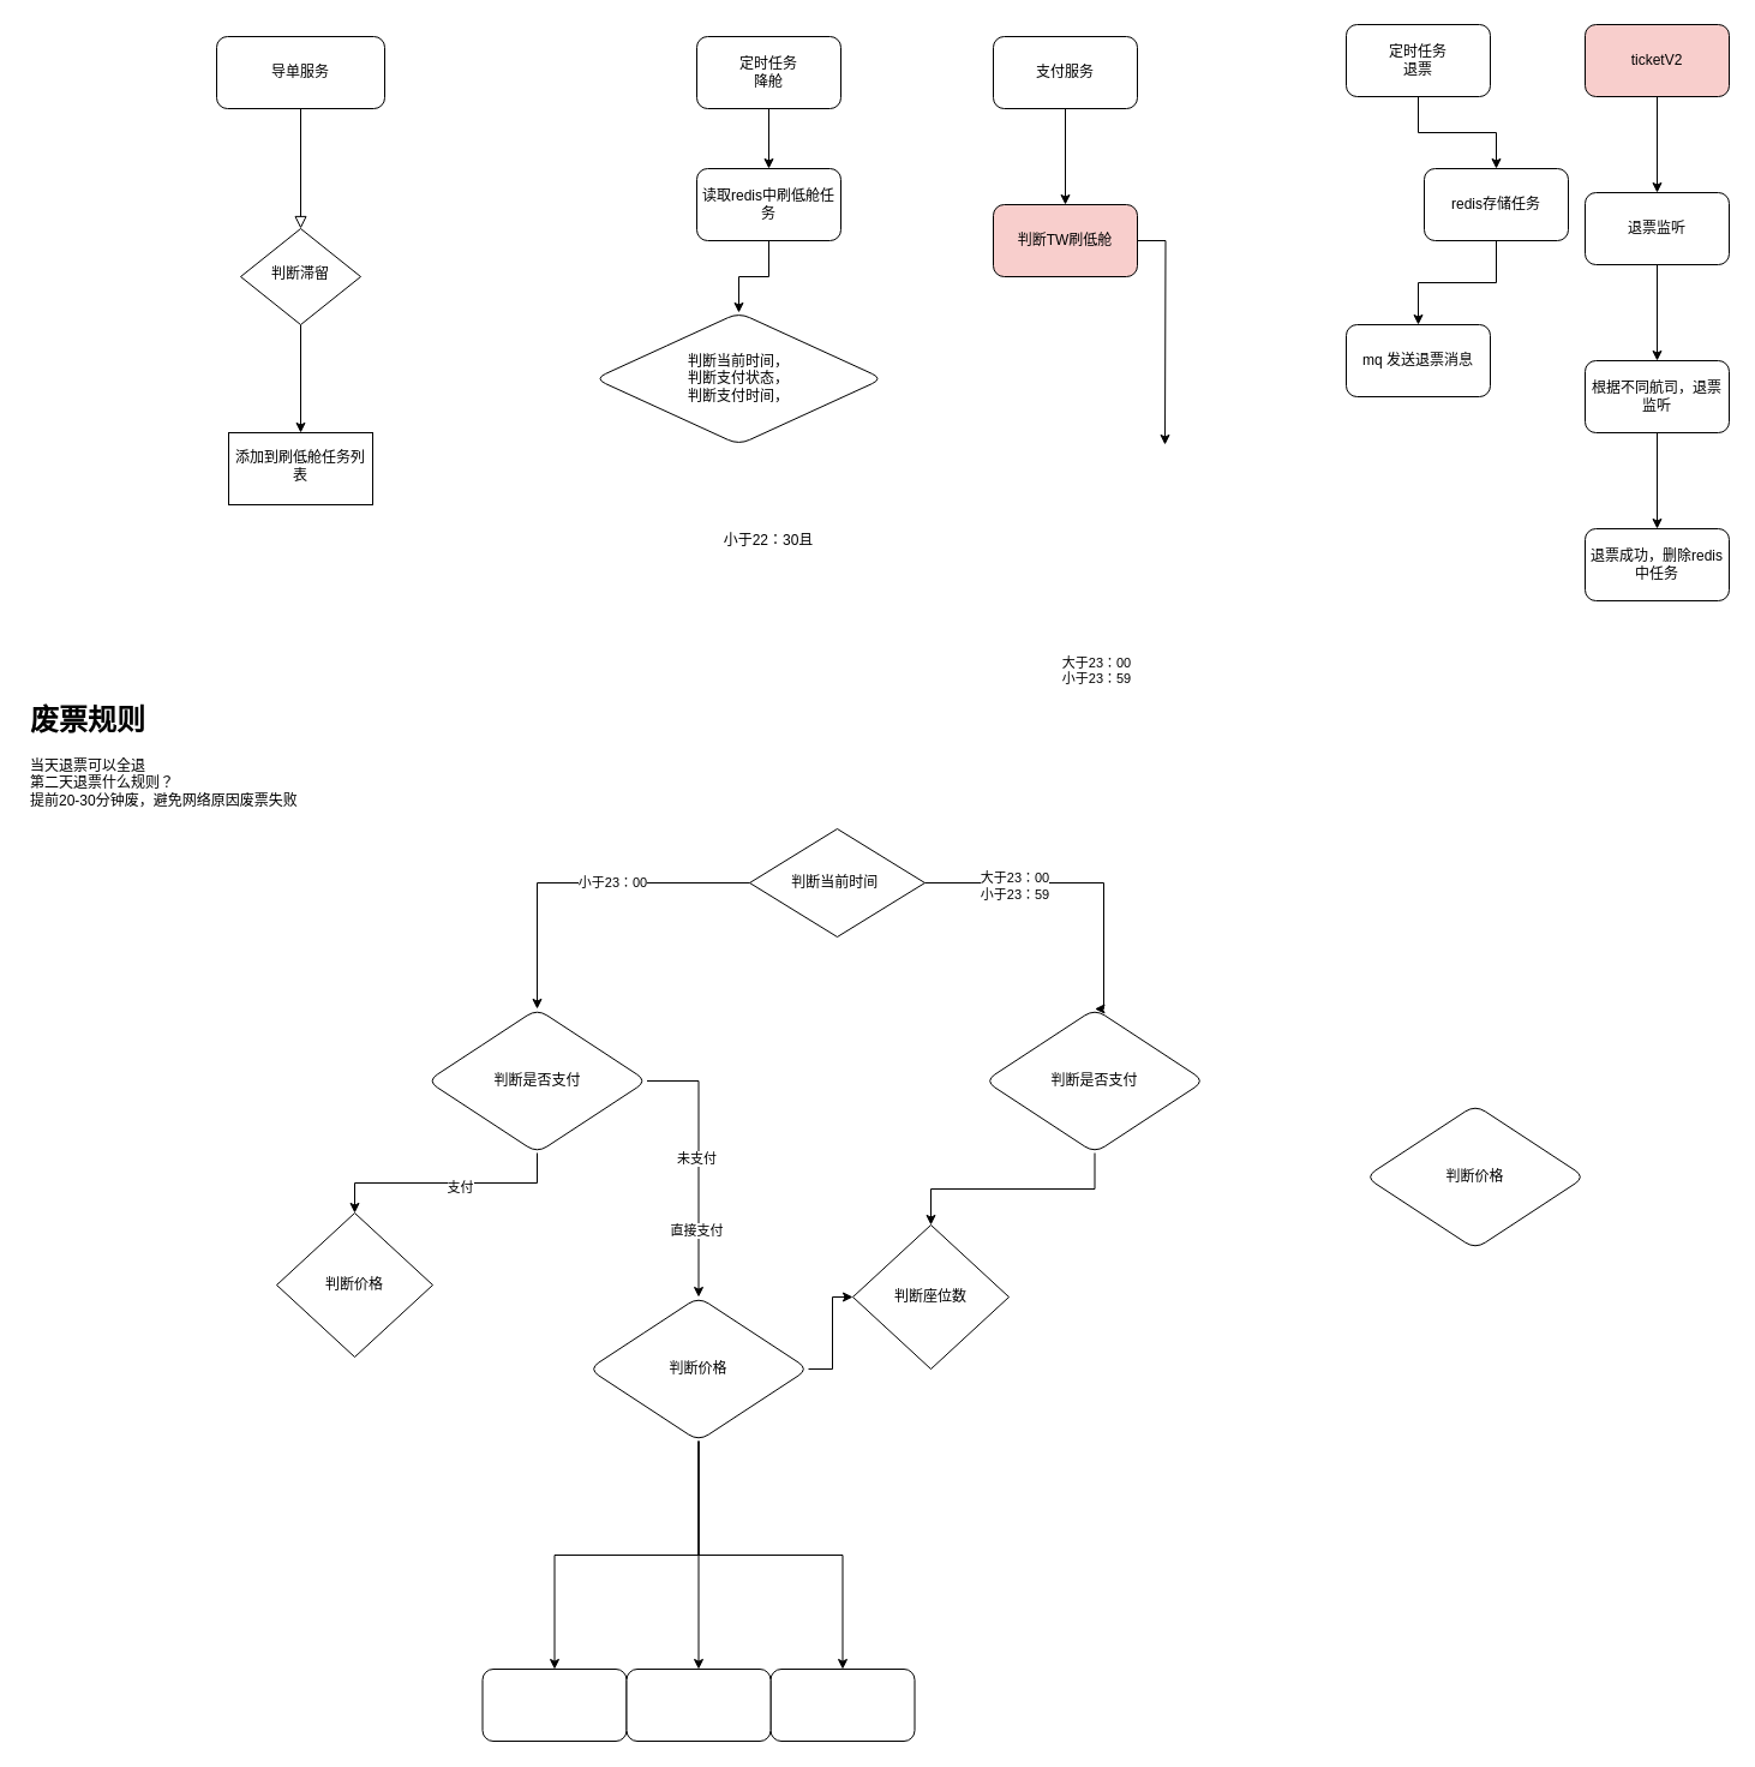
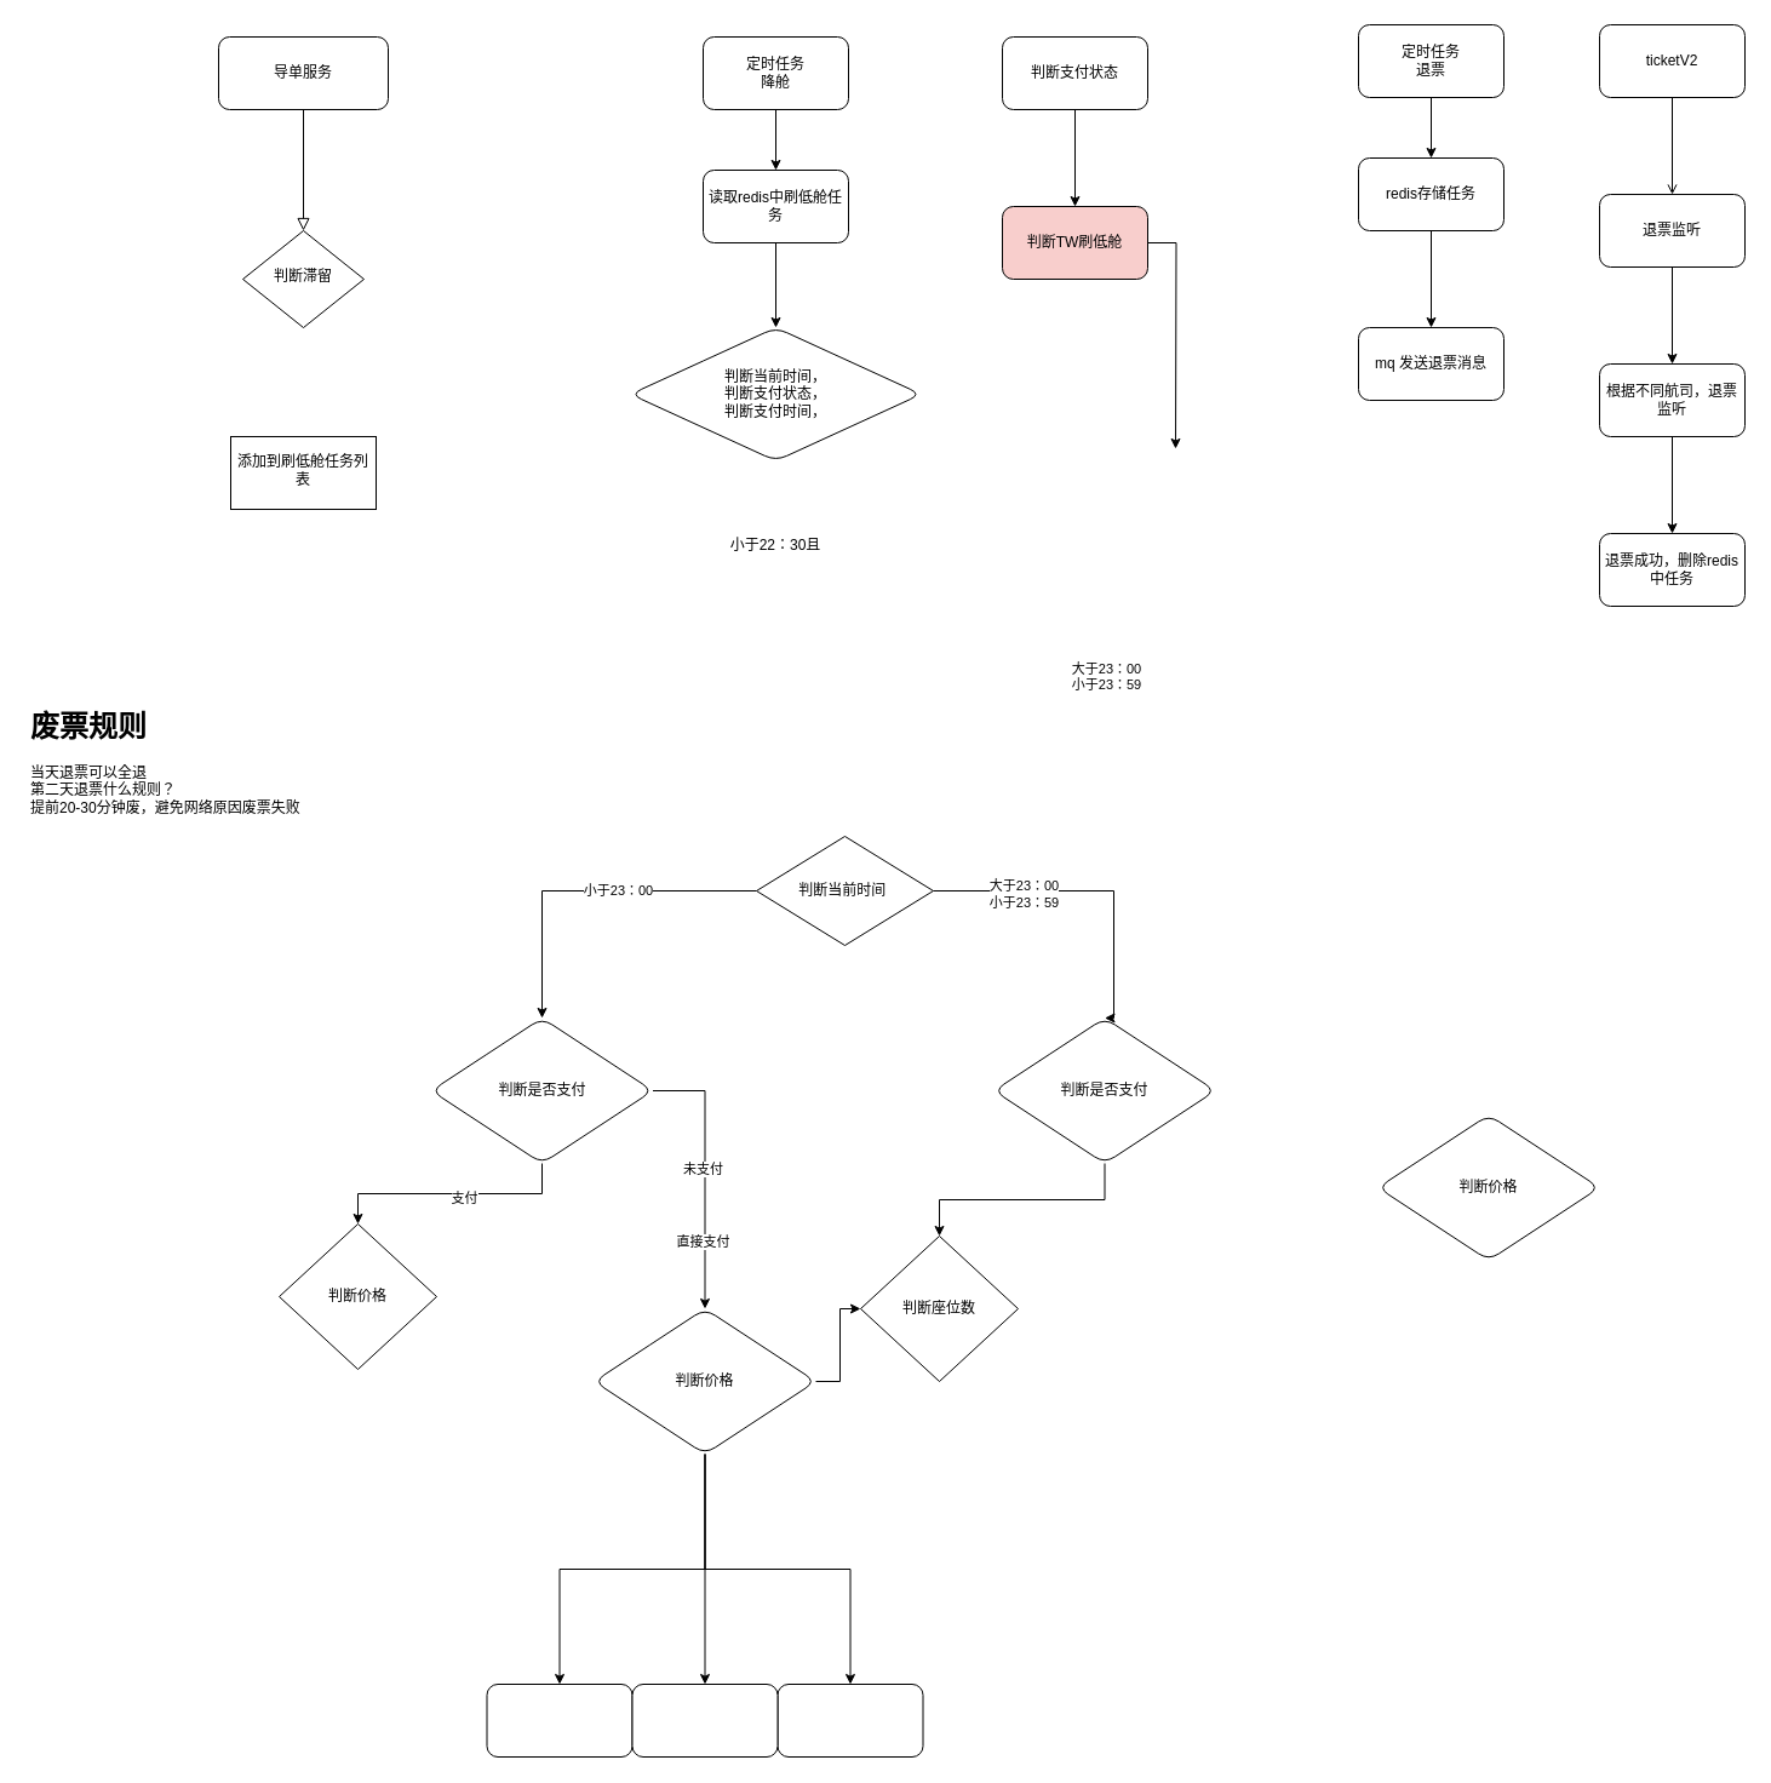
- <mxCell id="21" value="ticketV2" style="rounded=1;whiteSpace=wrap;html=1;fillColor=#f8cecc;" vertex="1" parent="1"><mxGeometry x="1320" y="20" width="120" height="60" as="geometry" /></mxCell>
+ <mxCell id="21" value="ticketV2" style="rounded=1;whiteSpace=wrap;html=1;" vertex="1" parent="1"><mxGeometry x="1320" y="20" width="120" height="60" as="geometry" /></mxCell>
- <mxCell id="9" value="支付服务" style="rounded=1;whiteSpace=wrap;html=1;" vertex="1" parent="1"><mxGeometry x="827" y="30" width="120" height="60" as="geometry" /></mxCell>
+ <mxCell id="9" value="判断支付状态" style="rounded=1;whiteSpace=wrap;html=1;" vertex="1" parent="1"><mxGeometry x="827" y="30" width="120" height="60" as="geometry" /></mxCell>
- <mxCell id="20" value="" style="edgeStyle=orthogonalEdgeStyle;rounded=0;orthogonalLoop=1;jettySize=auto;html=1;" edge="1" parent="1" source="21" target="23"><mxGeometry relative="1" as="geometry" /></mxCell>
+ <mxCell id="20" value="" style="edgeStyle=orthogonalEdgeStyle;rounded=0;orthogonalLoop=1;jettySize=auto;html=1;endArrow=open;" edge="1" parent="1" source="21" target="23"><mxGeometry relative="1" as="geometry" /></mxCell>
- <mxCell id="18" value="redis存储任务" style="rounded=1;whiteSpace=wrap;html=1;" vertex="1" parent="1"><mxGeometry x="1186" y="140" width="120" height="60" as="geometry" /></mxCell>
+ <mxCell id="18" value="redis存储任务" style="rounded=1;whiteSpace=wrap;html=1;" vertex="1" parent="1"><mxGeometry x="1121" y="130" width="120" height="60" as="geometry" /></mxCell>
- <mxCell id="4" value="" style="edgeStyle=orthogonalEdgeStyle;rounded=0;orthogonalLoop=1;jettySize=auto;html=1;" edge="1" parent="1" source="5" target="10"><mxGeometry relative="1" as="geometry" /></mxCell>
- <mxCell id="13" value="判断当前时间，&lt;br&gt;判断支付状态，&lt;br&gt;判断支付时间，" style="rhombus;whiteSpace=wrap;html=1;rounded=1;" vertex="1" parent="1"><mxGeometry x="495" y="260" width="240" height="110" as="geometry" /></mxCell>
+ <mxCell id="13" value="判断当前时间，&lt;br&gt;判断支付状态，&lt;br&gt;判断支付时间，" style="rhombus;whiteSpace=wrap;html=1;rounded=1;" vertex="1" parent="1"><mxGeometry x="520" y="270" width="240" height="110" as="geometry" /></mxCell>
